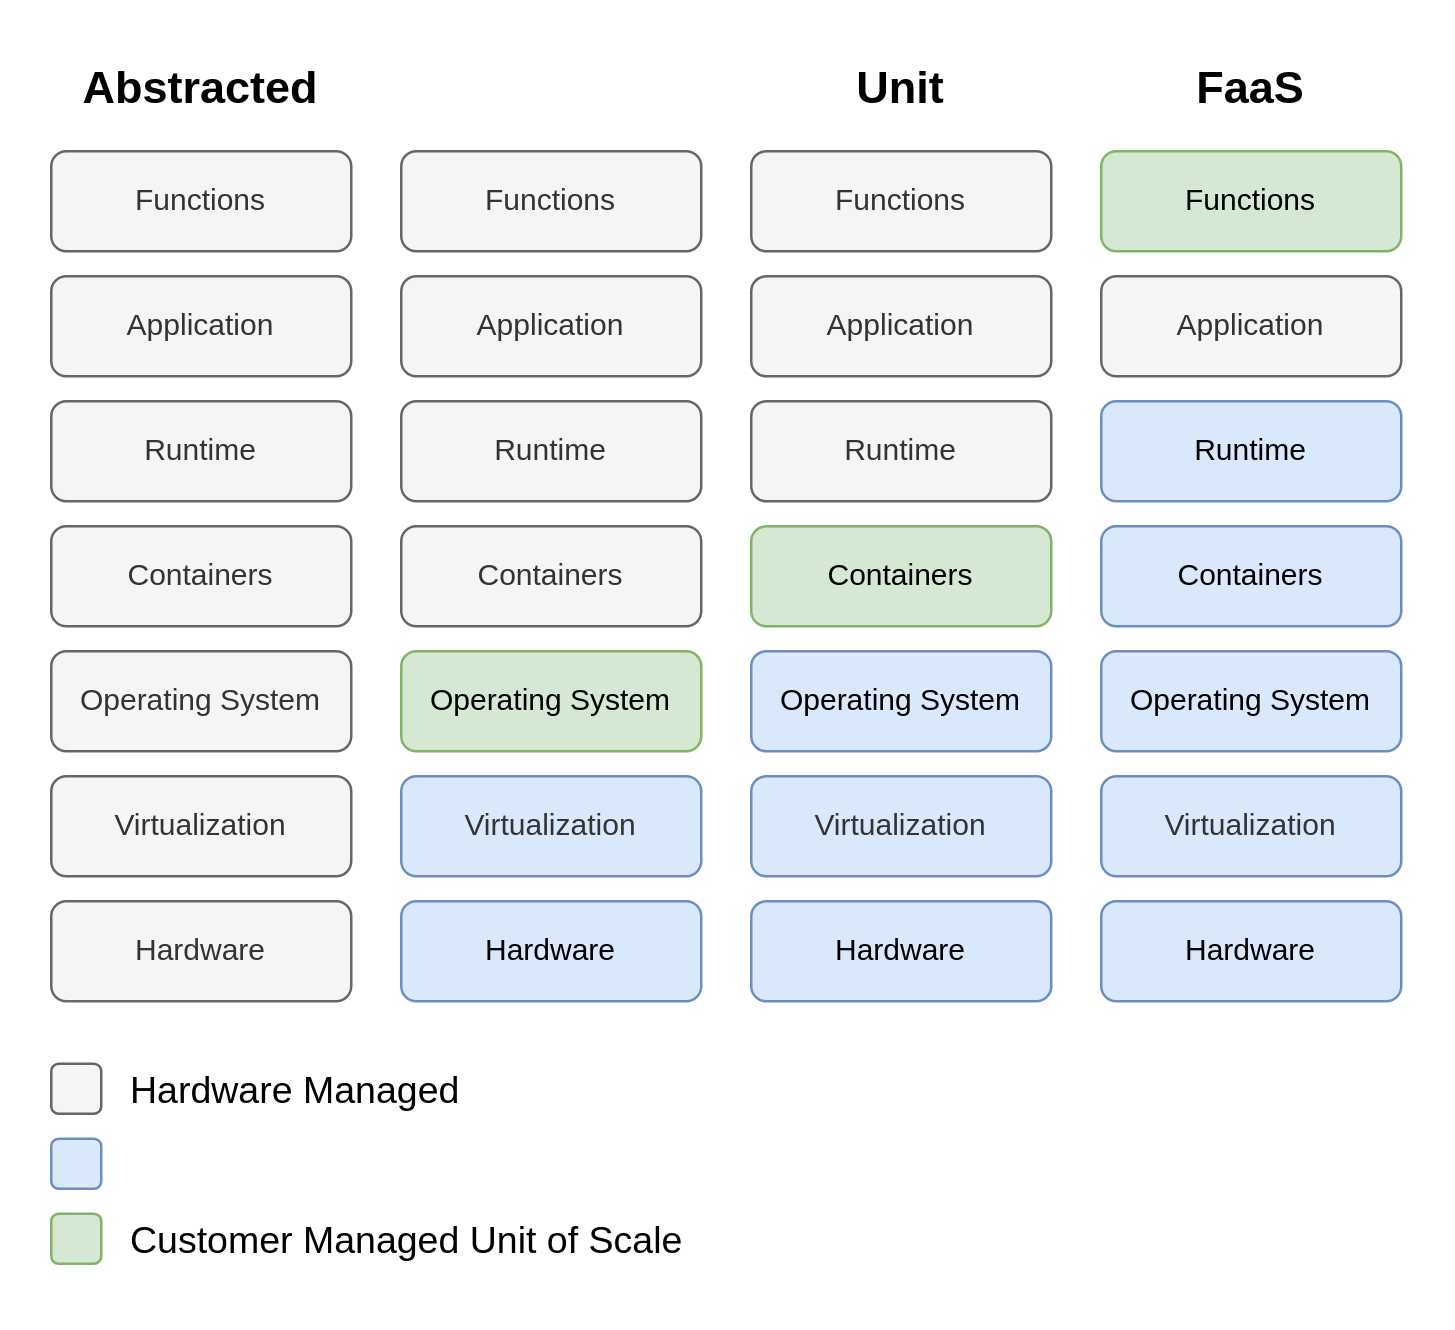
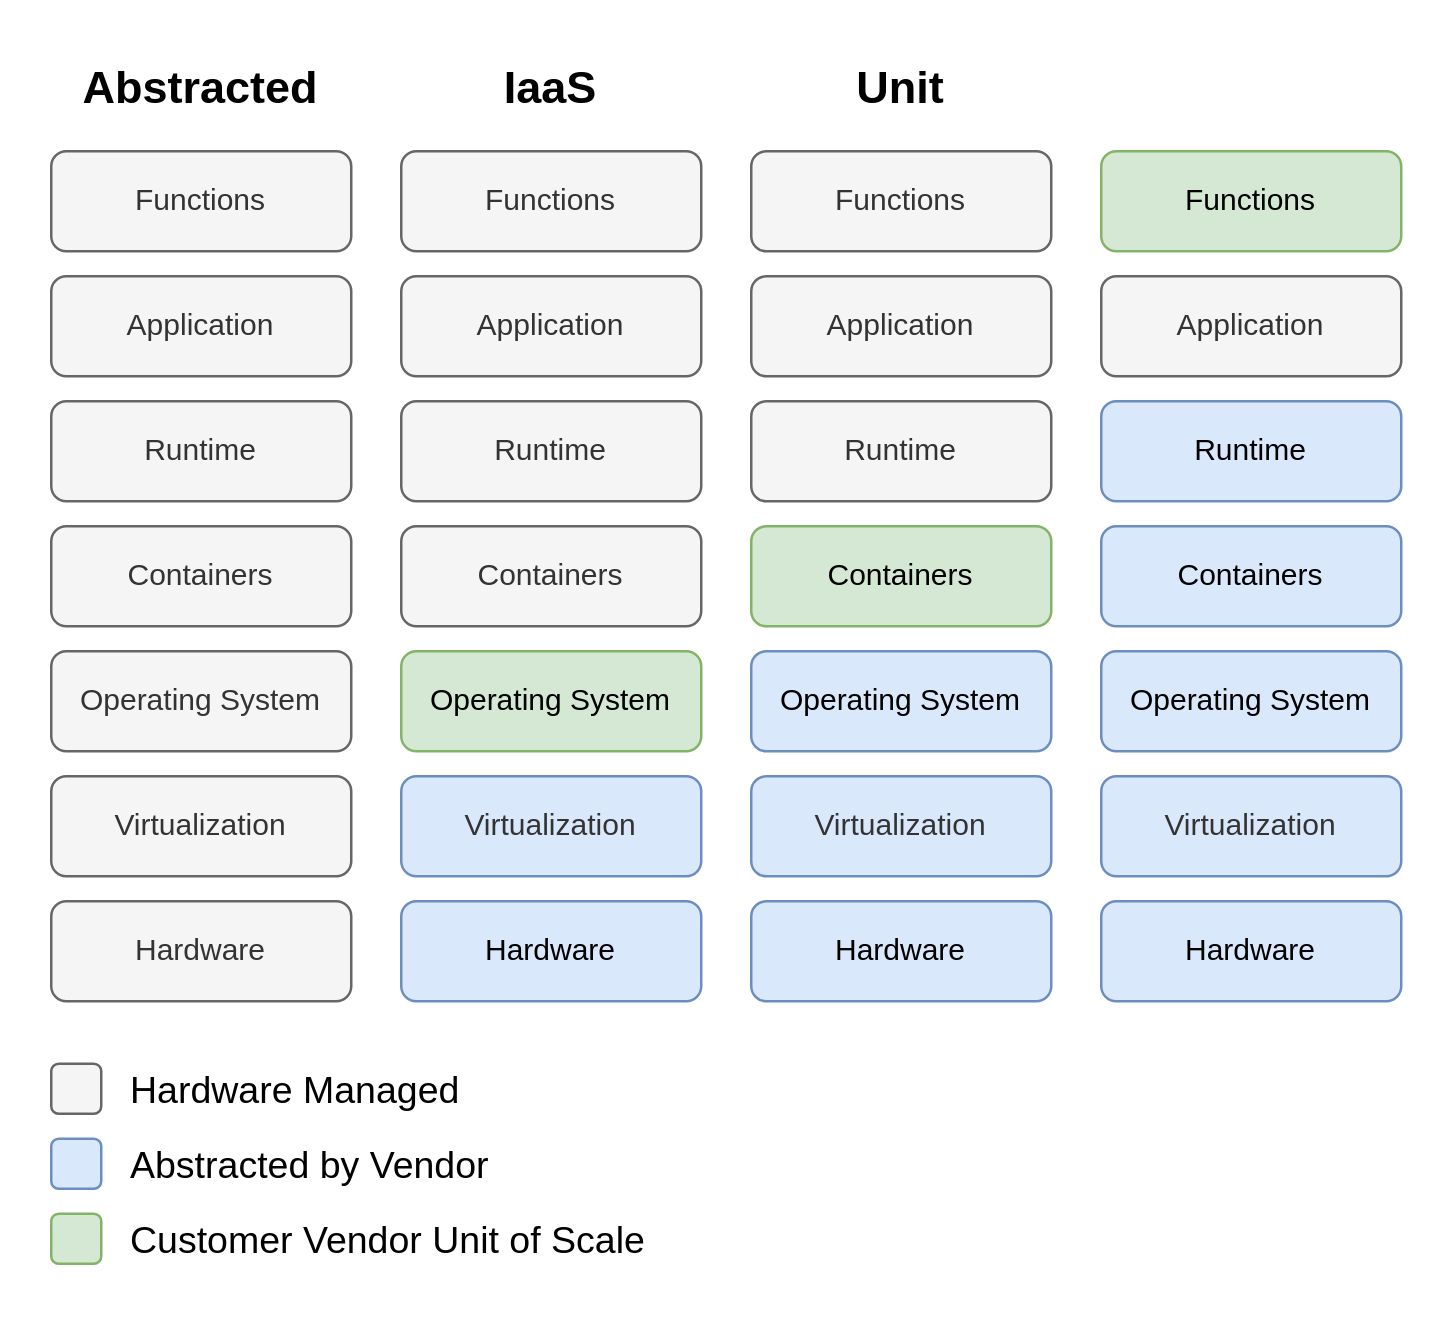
+ <mxCell id="39" value="&lt;font style=&quot;font-size: 18px;&quot;&gt;&lt;b&gt;IaaS&lt;/b&gt;&lt;/font&gt;" style="text;html=1;strokeColor=none;fillColor=none;align=center;verticalAlign=middle;whiteSpace=wrap;rounded=0;" vertex="1" parent="1"><mxGeometry x="190" y="20" width="60" height="30" as="geometry" /></mxCell>
- <mxCell id="24" value="&lt;font style=&quot;font-size: 18px;&quot;&gt;&lt;b&gt;FaaS&lt;/b&gt;&lt;/font&gt;" style="text;html=1;strokeColor=none;fillColor=none;align=center;verticalAlign=middle;whiteSpace=wrap;rounded=0;" parent="1" vertex="1"><mxGeometry x="470" y="20" width="60" height="30" as="geometry" /></mxCell>
+ <mxCell id="27" value="&lt;font style=&quot;font-size: 15px;&quot;&gt;Abstracted by Vendor&lt;/font&gt;" style="text;html=1;align=left;verticalAlign=middle;resizable=0;points=[];autosize=1;strokeColor=none;fillColor=none;fontSize=18;" parent="1" vertex="1"><mxGeometry x="50" y="450" width="170" height="30" as="geometry" /></mxCell>
- <mxCell id="31" value="&lt;font style=&quot;font-size: 15px;&quot;&gt;Customer Managed Unit of Scale&lt;/font&gt;" style="text;html=1;align=left;verticalAlign=middle;resizable=0;points=[];autosize=1;strokeColor=none;fillColor=none;fontSize=18;" parent="1" vertex="1"><mxGeometry x="50" y="480" width="240" height="30" as="geometry" /></mxCell>
+ <mxCell id="31" value="&lt;font style=&quot;font-size: 15px;&quot;&gt;Customer Vendor Unit of Scale&lt;/font&gt;" style="text;html=1;align=left;verticalAlign=middle;resizable=0;points=[];autosize=1;strokeColor=none;fillColor=none;fontSize=18;" parent="1" vertex="1"><mxGeometry x="50" y="480" width="240" height="30" as="geometry" /></mxCell>
